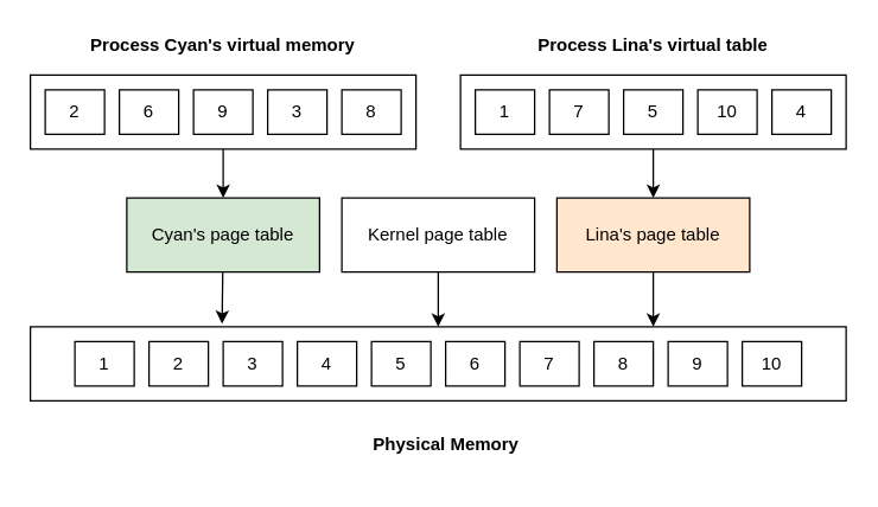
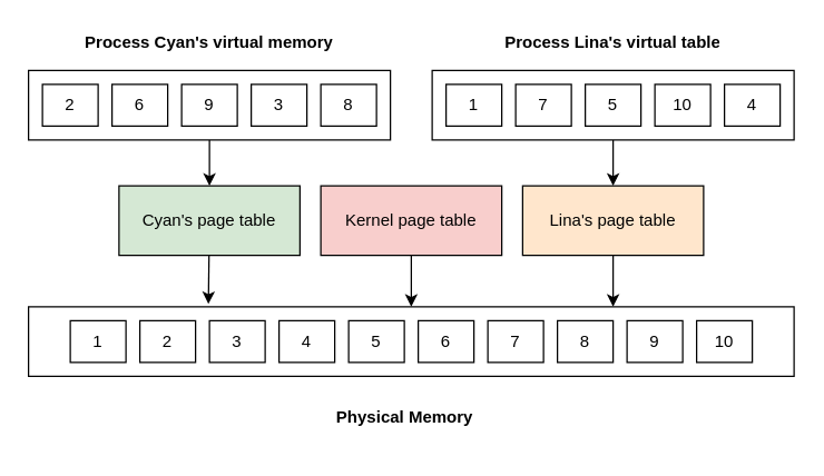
- <mxCell id="35" value="Kernel page table" style="rounded=0;whiteSpace=wrap;html=1;" parent="1" vertex="1"><mxGeometry x="230" y="133" width="130" height="50" as="geometry" /></mxCell>
+ <mxCell id="35" value="Kernel page table" style="rounded=0;whiteSpace=wrap;html=1;fillColor=#f8cecc;" parent="1" vertex="1"><mxGeometry x="230" y="133" width="130" height="50" as="geometry" /></mxCell>
- <mxCell id="29" value="Physical Memory" style="text;strokeColor=none;fillColor=none;html=1;fontSize=12;fontStyle=1;verticalAlign=middle;align=center;" parent="1" vertex="1"><mxGeometry x="250" y="280" width="100" height="40" as="geometry" /></mxCell>
+ <mxCell id="29" value="Physical Memory" style="text;strokeColor=none;fillColor=none;html=1;fontSize=12;fontStyle=1;verticalAlign=middle;align=center;" parent="1" vertex="1"><mxGeometry x="240" y="280" width="100" height="40" as="geometry" /></mxCell>
